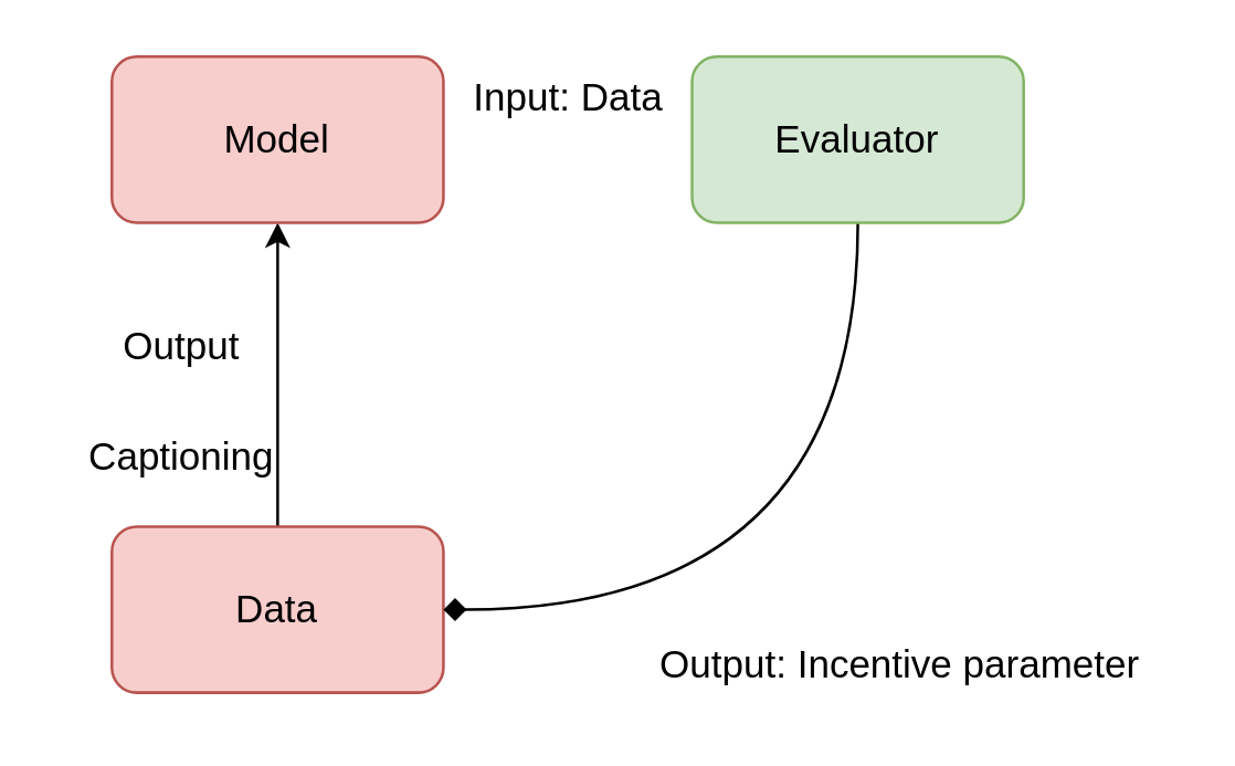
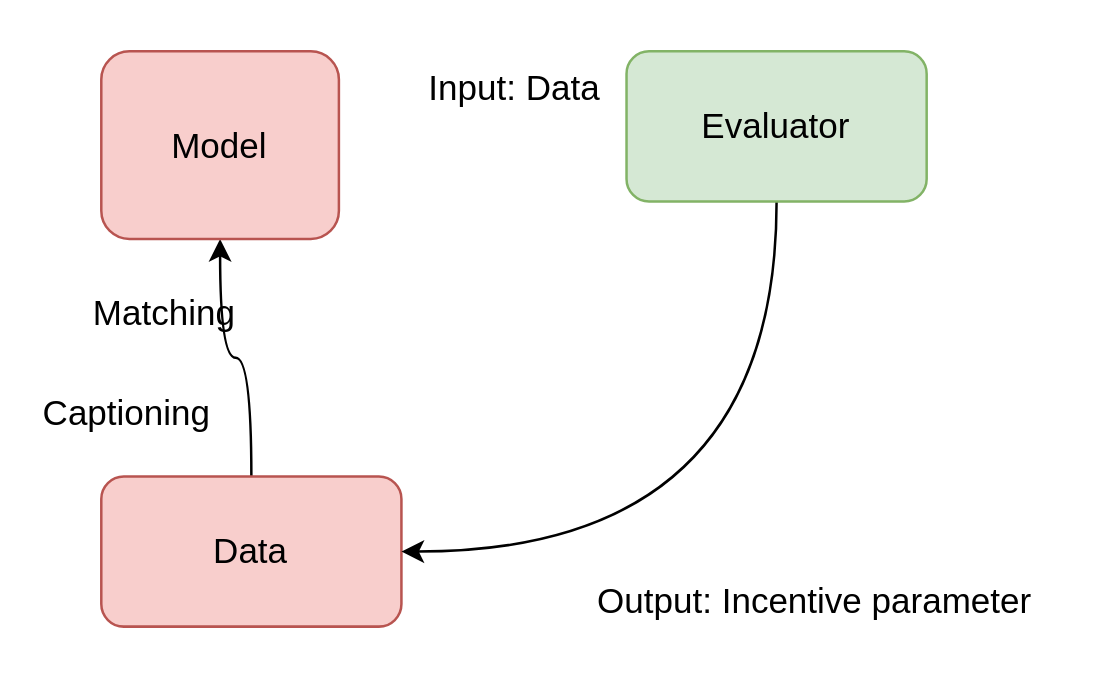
- <mxCell id="4" value="Model" style="rounded=1;whiteSpace=wrap;html=1;fillColor=#f8cecc;strokeColor=#b85450;fontSize=14;" vertex="1" parent="1"><mxGeometry x="40" y="20" width="120" height="60" as="geometry" /></mxCell>
+ <mxCell id="4" value="Model" style="rounded=1;whiteSpace=wrap;html=1;fillColor=#f8cecc;strokeColor=#b85450;fontSize=14;" vertex="1" parent="1"><mxGeometry x="40" y="20" width="95" height="75" as="geometry" /></mxCell>
- <mxCell id="8" value="Output" style="text;html=1;align=center;verticalAlign=middle;resizable=0;points=[];autosize=1;strokeColor=none;fillColor=none;fontSize=14;" vertex="1" parent="1"><mxGeometry x="25" y="110" width="80" height="30" as="geometry" /></mxCell>
+ <mxCell id="8" value="Matching" style="text;html=1;align=center;verticalAlign=middle;resizable=0;points=[];autosize=1;strokeColor=none;fillColor=none;fontSize=14;" vertex="1" parent="1"><mxGeometry x="25" y="110" width="80" height="30" as="geometry" /></mxCell>
- <mxCell id="7" value="Captioning" style="text;html=1;align=center;verticalAlign=middle;resizable=0;points=[];autosize=1;strokeColor=none;fillColor=none;fontSize=14;" vertex="1" parent="1"><mxGeometry x="20" y="150" width="90" height="30" as="geometry" /></mxCell>
+ <mxCell id="7" value="Captioning" style="text;html=1;align=center;verticalAlign=middle;resizable=0;points=[];autosize=1;strokeColor=none;fillColor=none;fontSize=14;" vertex="1" parent="1"><mxGeometry x="5" y="150" width="90" height="30" as="geometry" /></mxCell>
- <mxCell id="5" style="edgeStyle=orthogonalEdgeStyle;curved=1;rounded=0;orthogonalLoop=1;jettySize=auto;html=1;entryX=1;entryY=0.5;entryDx=0;entryDy=0;exitX=0.5;exitY=1;exitDx=0;exitDy=0;fontSize=14;endArrow=diamond;" edge="1" parent="1" source="6" target="3"><mxGeometry relative="1" as="geometry" /></mxCell>
+ <mxCell id="5" style="edgeStyle=orthogonalEdgeStyle;curved=1;rounded=0;orthogonalLoop=1;jettySize=auto;html=1;entryX=1;entryY=0.5;entryDx=0;entryDy=0;exitX=0.5;exitY=1;exitDx=0;exitDy=0;fontSize=14;" edge="1" parent="1" source="6" target="3"><mxGeometry relative="1" as="geometry" /></mxCell>
